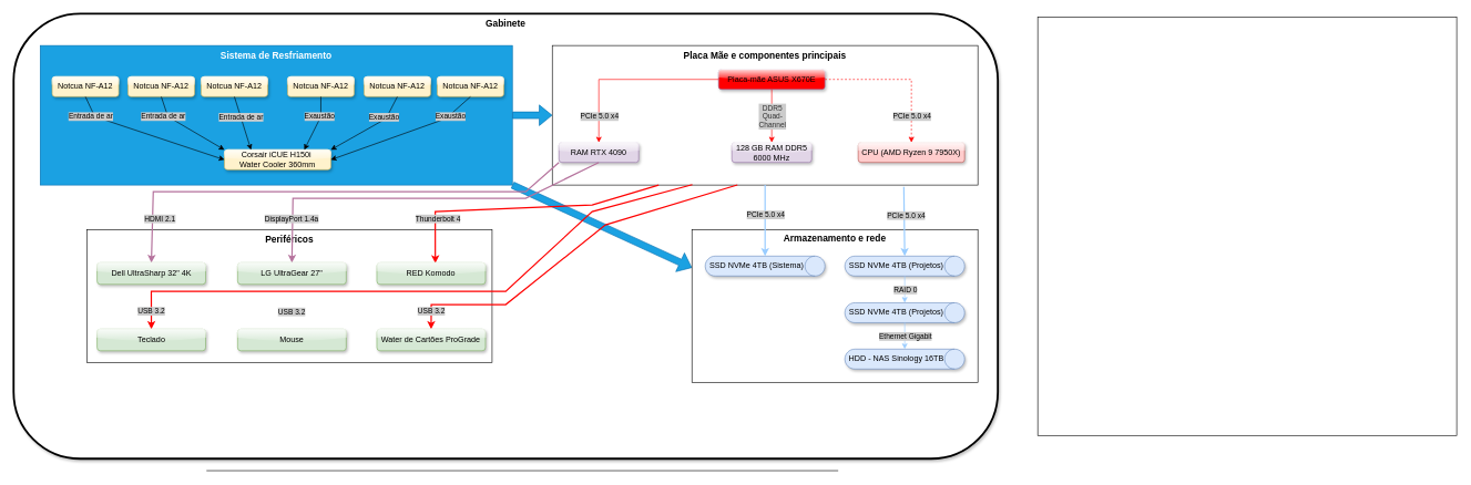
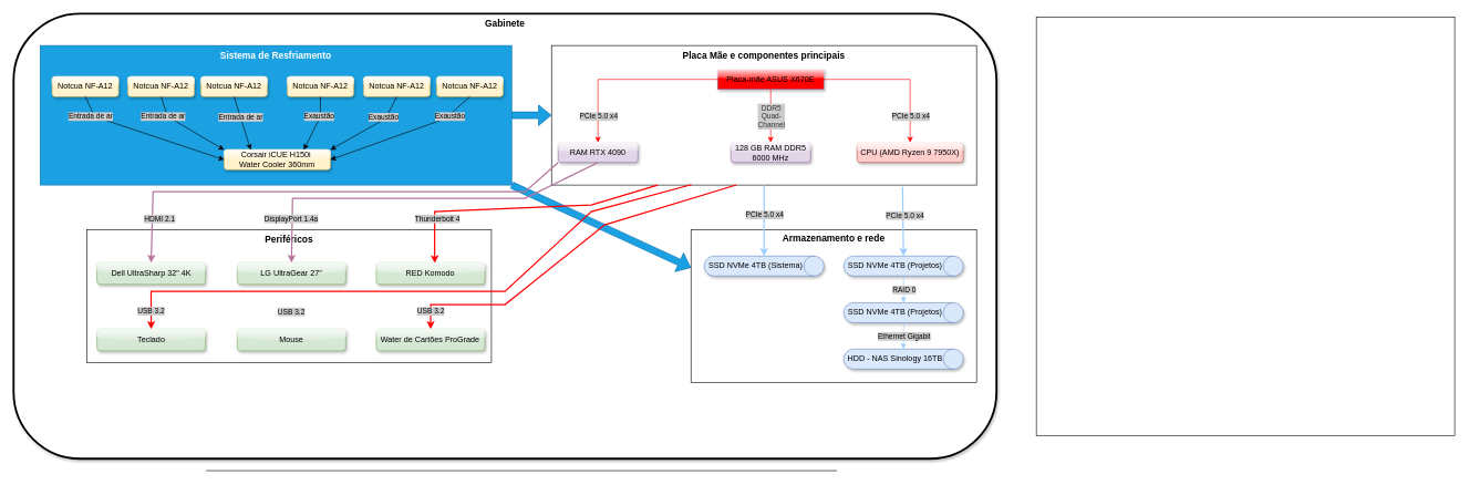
- <mxCell id="10" value="Placa-mãe ASUS X670E" style="rounded=1;whiteSpace=wrap;html=1;fillColor=#FF0000;strokeColor=#9673a6;glass=1;shadow=1;" vertex="1" parent="1"><mxGeometry x="1080" y="104" width="160" height="30" as="geometry" /></mxCell>
+ <mxCell id="10" value="Placa-mãe ASUS X670E" style="whiteSpace=wrap;html=1;fillColor=#FF0000;strokeColor=#9673a6;glass=1;shadow=1;rounded=0;" vertex="1" parent="1"><mxGeometry x="1080" y="104" width="160" height="30" as="geometry" /></mxCell>
- <mxCell id="63" value="" style="endArrow=classic;html=1;rounded=0;exitX=1;exitY=0.5;exitDx=0;exitDy=0;entryX=0.5;entryY=0;entryDx=0;entryDy=0;strokeColor=#FF0000;dashed=1;" edge="1" parent="1" source="10" target="13"><mxGeometry relative="1" as="geometry"><mxPoint x="1460" y="281" as="sourcePoint" /><mxPoint x="1370" y="424" as="targetPoint" /><Array as="points"><mxPoint x="1370" y="119" /></Array></mxGeometry></mxCell>
+ <mxCell id="63" value="" style="endArrow=classic;html=1;rounded=0;exitX=1;exitY=0.5;exitDx=0;exitDy=0;entryX=0.5;entryY=0;entryDx=0;entryDy=0;strokeColor=#FF0000;" edge="1" parent="1" source="10" target="13"><mxGeometry relative="1" as="geometry"><mxPoint x="1460" y="281" as="sourcePoint" /><mxPoint x="1370" y="424" as="targetPoint" /><Array as="points"><mxPoint x="1370" y="119" /></Array></mxGeometry></mxCell>
